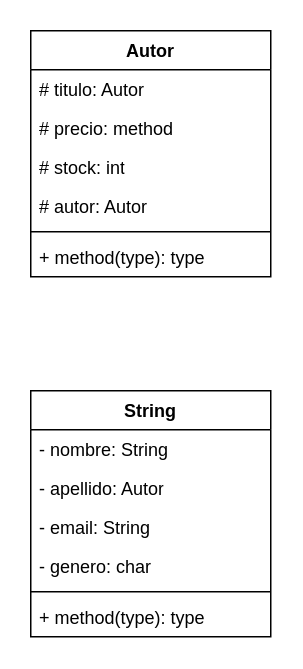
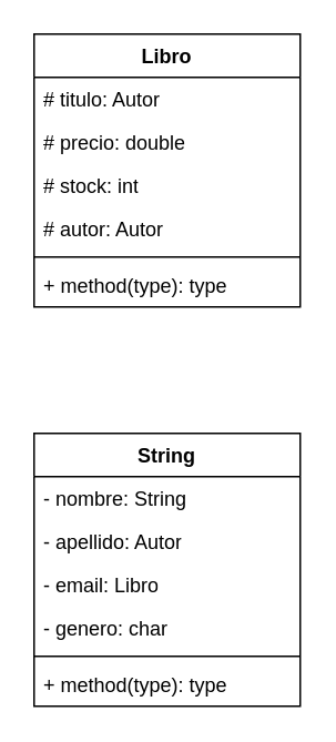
- <mxCell id="2" value="Autor" style="swimlane;fontStyle=1;align=center;verticalAlign=top;childLayout=stackLayout;horizontal=1;startSize=26;horizontalStack=0;resizeParent=1;resizeParentMax=0;resizeLast=0;collapsible=1;marginBottom=0;whiteSpace=wrap;html=1;" vertex="1" parent="1"><mxGeometry x="20" y="20" width="160" height="164" as="geometry" /></mxCell>
+ <mxCell id="2" value="Libro" style="swimlane;fontStyle=1;align=center;verticalAlign=top;childLayout=stackLayout;horizontal=1;startSize=26;horizontalStack=0;resizeParent=1;resizeParentMax=0;resizeLast=0;collapsible=1;marginBottom=0;whiteSpace=wrap;html=1;" vertex="1" parent="1"><mxGeometry x="20" y="20" width="160" height="164" as="geometry" /></mxCell>
- <mxCell id="4" value="# precio: method" style="text;strokeColor=none;fillColor=none;align=left;verticalAlign=top;spacingLeft=4;spacingRight=4;overflow=hidden;rotatable=0;points=[[0,0.5],[1,0.5]];portConstraint=eastwest;whiteSpace=wrap;html=1;" vertex="1" parent="2"><mxGeometry y="52" width="160" height="26" as="geometry" /></mxCell>
+ <mxCell id="4" value="# precio: double" style="text;strokeColor=none;fillColor=none;align=left;verticalAlign=top;spacingLeft=4;spacingRight=4;overflow=hidden;rotatable=0;points=[[0,0.5],[1,0.5]];portConstraint=eastwest;whiteSpace=wrap;html=1;" vertex="1" parent="2"><mxGeometry y="52" width="160" height="26" as="geometry" /></mxCell>
- <mxCell id="12" value="- email: String" style="text;strokeColor=none;fillColor=none;align=left;verticalAlign=top;spacingLeft=4;spacingRight=4;overflow=hidden;rotatable=0;points=[[0,0.5],[1,0.5]];portConstraint=eastwest;whiteSpace=wrap;html=1;" vertex="1" parent="9"><mxGeometry y="78" width="160" height="26" as="geometry" /></mxCell>
+ <mxCell id="12" value="- email: Libro" style="text;strokeColor=none;fillColor=none;align=left;verticalAlign=top;spacingLeft=4;spacingRight=4;overflow=hidden;rotatable=0;points=[[0,0.5],[1,0.5]];portConstraint=eastwest;whiteSpace=wrap;html=1;" vertex="1" parent="9"><mxGeometry y="78" width="160" height="26" as="geometry" /></mxCell>
